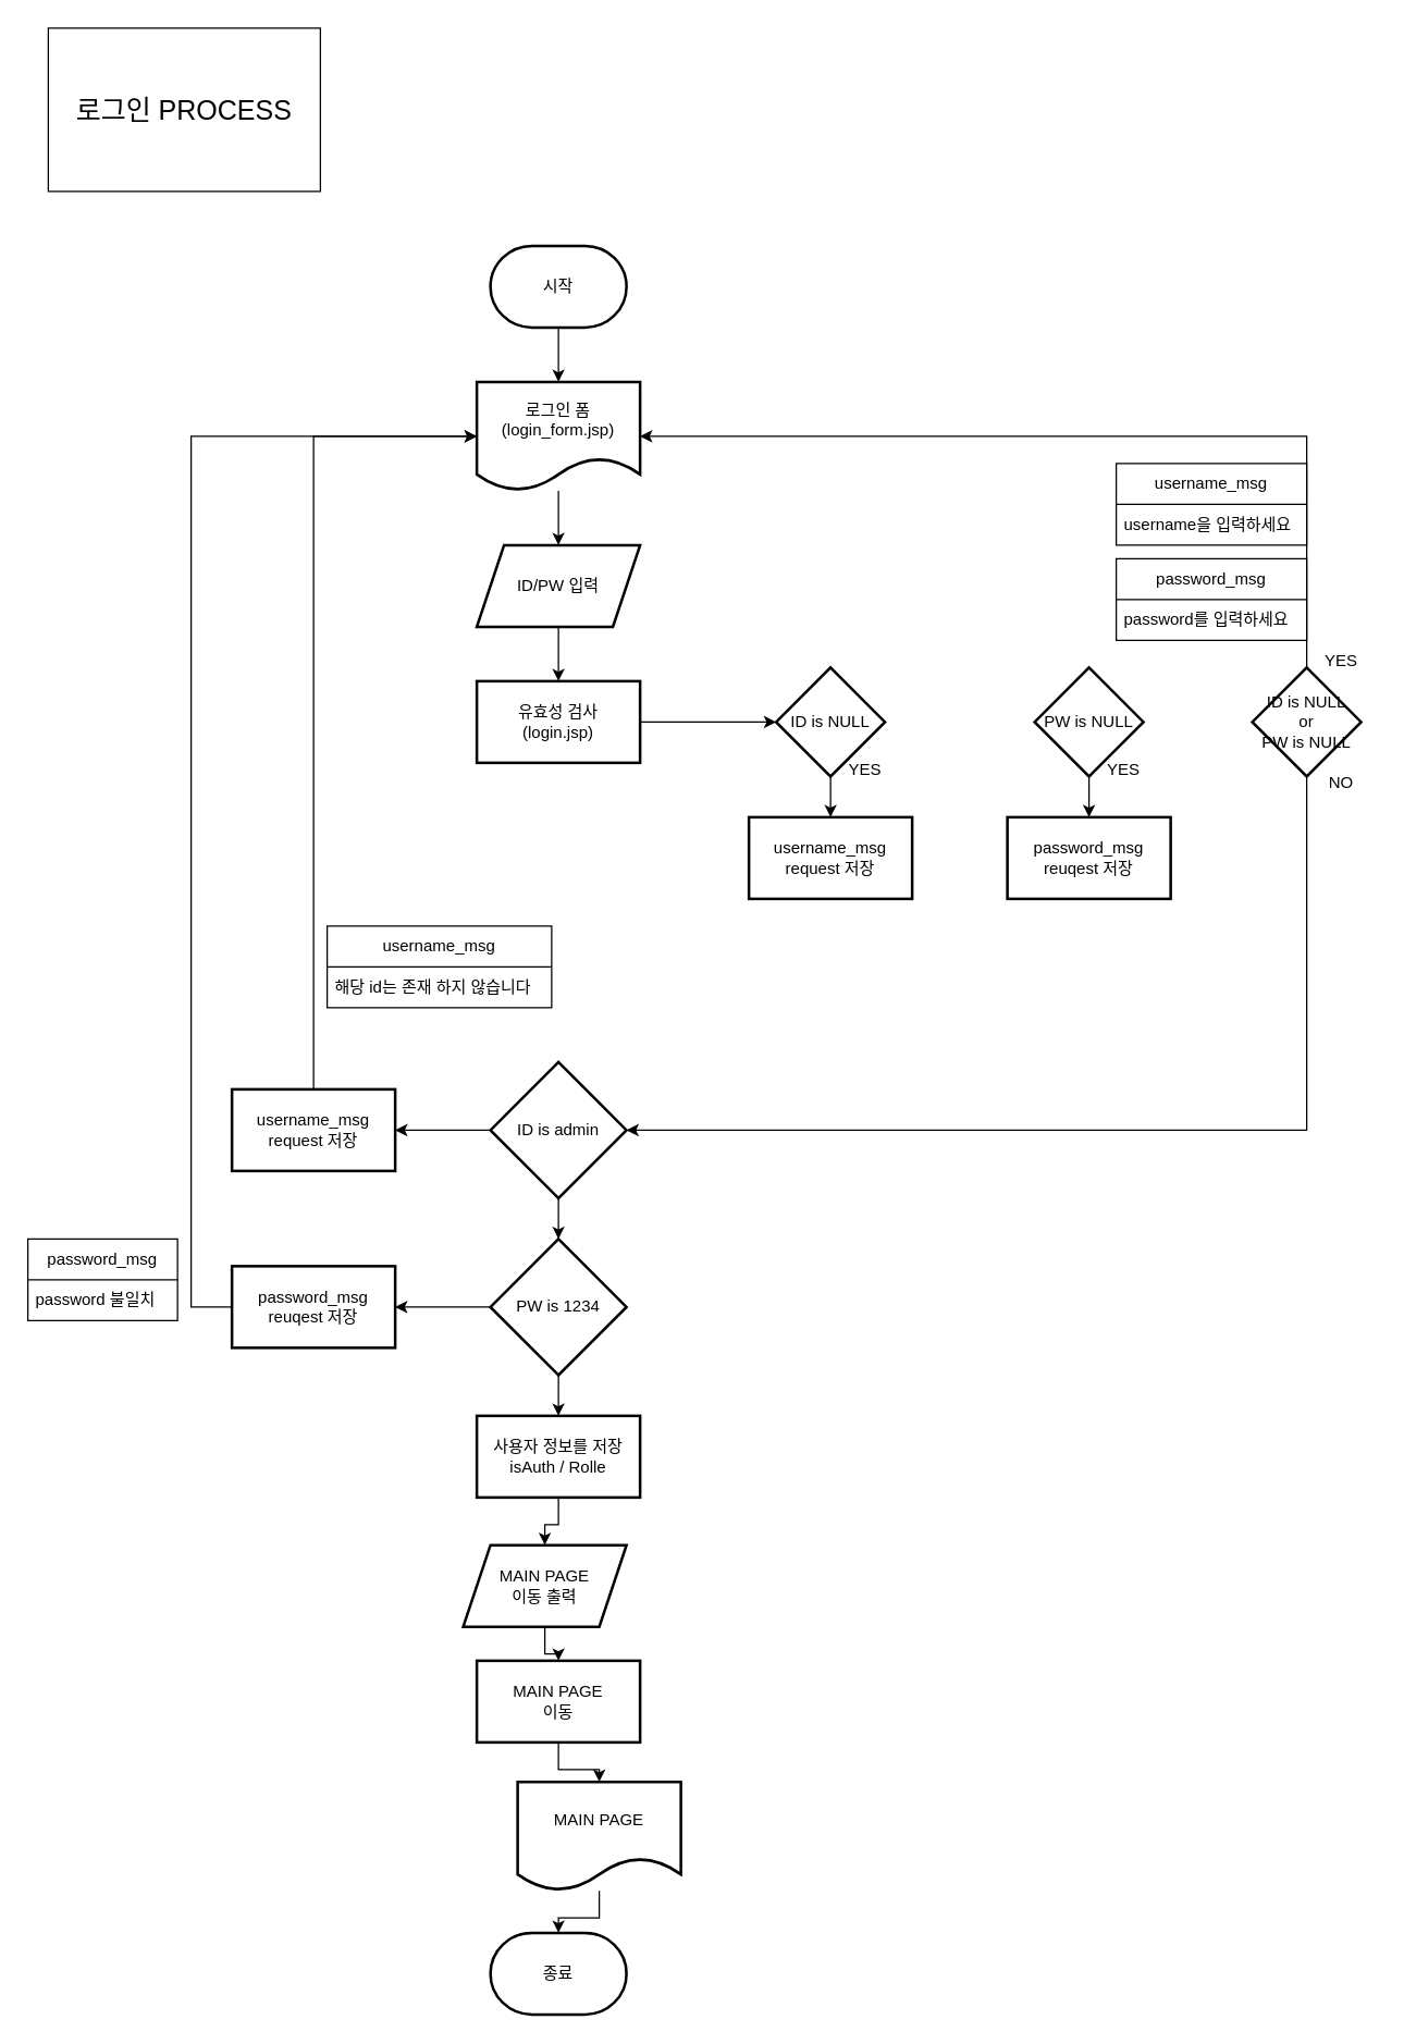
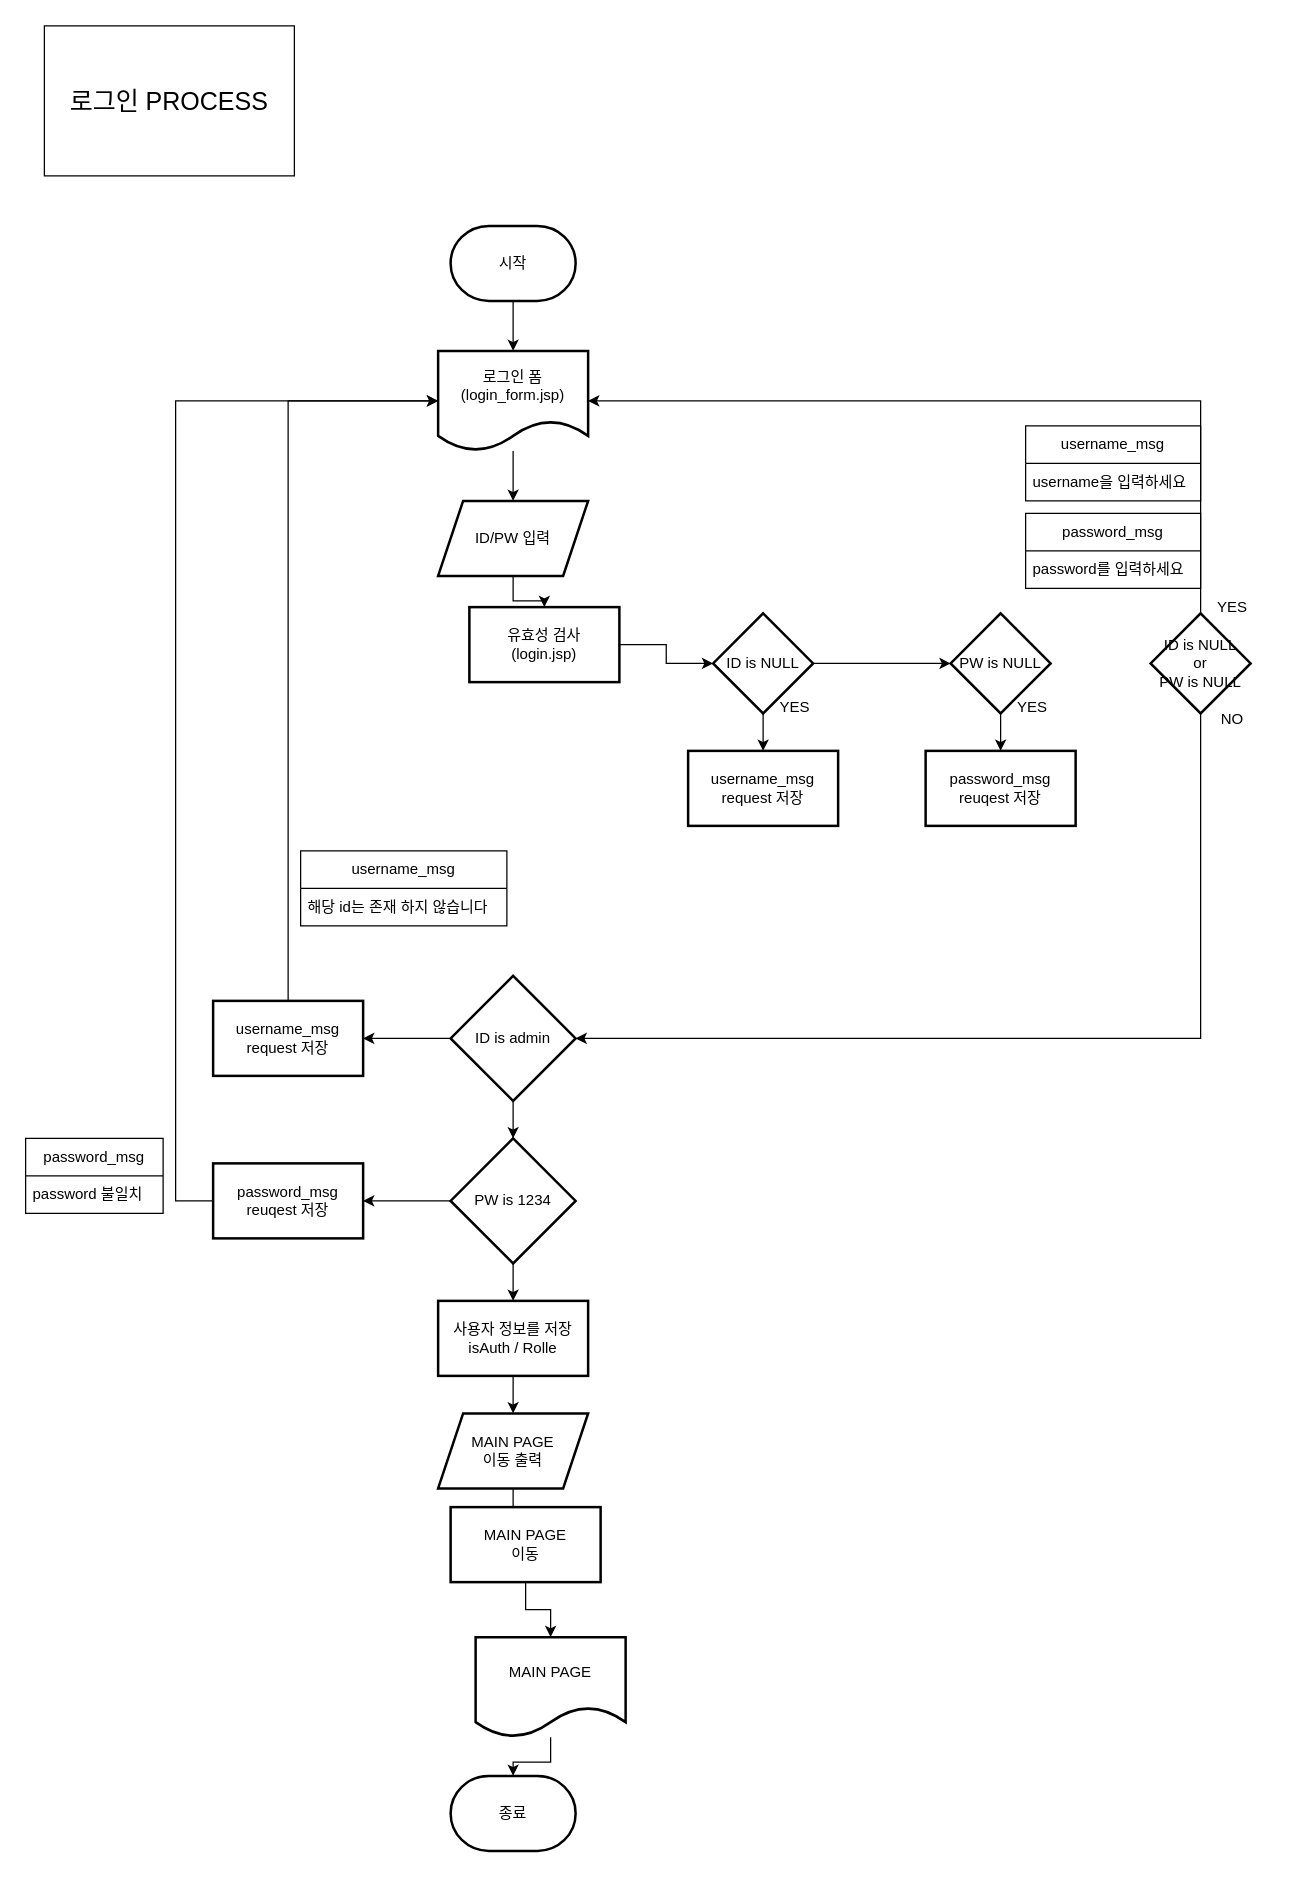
- <mxCell id="10" value="&lt;div&gt;유효성 검사&lt;/div&gt;(login.jsp)" style="whiteSpace=wrap;html=1;strokeWidth=2;" vertex="1" parent="1"><mxGeometry x="350" y="500" width="120" height="60" as="geometry" /></mxCell>
+ <mxCell id="10" value="&lt;div&gt;유효성 검사&lt;/div&gt;(login.jsp)" style="whiteSpace=wrap;html=1;strokeWidth=2;" vertex="1" parent="1"><mxGeometry x="375" y="485" width="120" height="60" as="geometry" /></mxCell>
+ <mxCell id="11" value="" style="edgeStyle=orthogonalEdgeStyle;rounded=0;orthogonalLoop=1;jettySize=auto;html=1;" edge="1" parent="1" source="13" target="18"><mxGeometry relative="1" as="geometry" /></mxCell>
- <mxCell id="46" value="MAIN PAGE&lt;div&gt;이동 출력&lt;/div&gt;" style="shape=parallelogram;perimeter=parallelogramPerimeter;whiteSpace=wrap;html=1;fixedSize=1;strokeWidth=2;" vertex="1" parent="1"><mxGeometry x="340" y="1135" width="120" height="60" as="geometry" /></mxCell>
+ <mxCell id="46" value="MAIN PAGE&lt;div&gt;이동 출력&lt;/div&gt;" style="shape=parallelogram;perimeter=parallelogramPerimeter;whiteSpace=wrap;html=1;fixedSize=1;strokeWidth=2;" vertex="1" parent="1"><mxGeometry x="350" y="1130" width="120" height="60" as="geometry" /></mxCell>
- <mxCell id="48" value="MAIN PAGE&lt;div&gt;이동&lt;/div&gt;" style="whiteSpace=wrap;html=1;strokeWidth=2;" vertex="1" parent="1"><mxGeometry x="350" y="1220" width="120" height="60" as="geometry" /></mxCell>
+ <mxCell id="48" value="MAIN PAGE&lt;div&gt;이동&lt;/div&gt;" style="whiteSpace=wrap;html=1;strokeWidth=2;" vertex="1" parent="1"><mxGeometry x="360" y="1205" width="120" height="60" as="geometry" /></mxCell>
